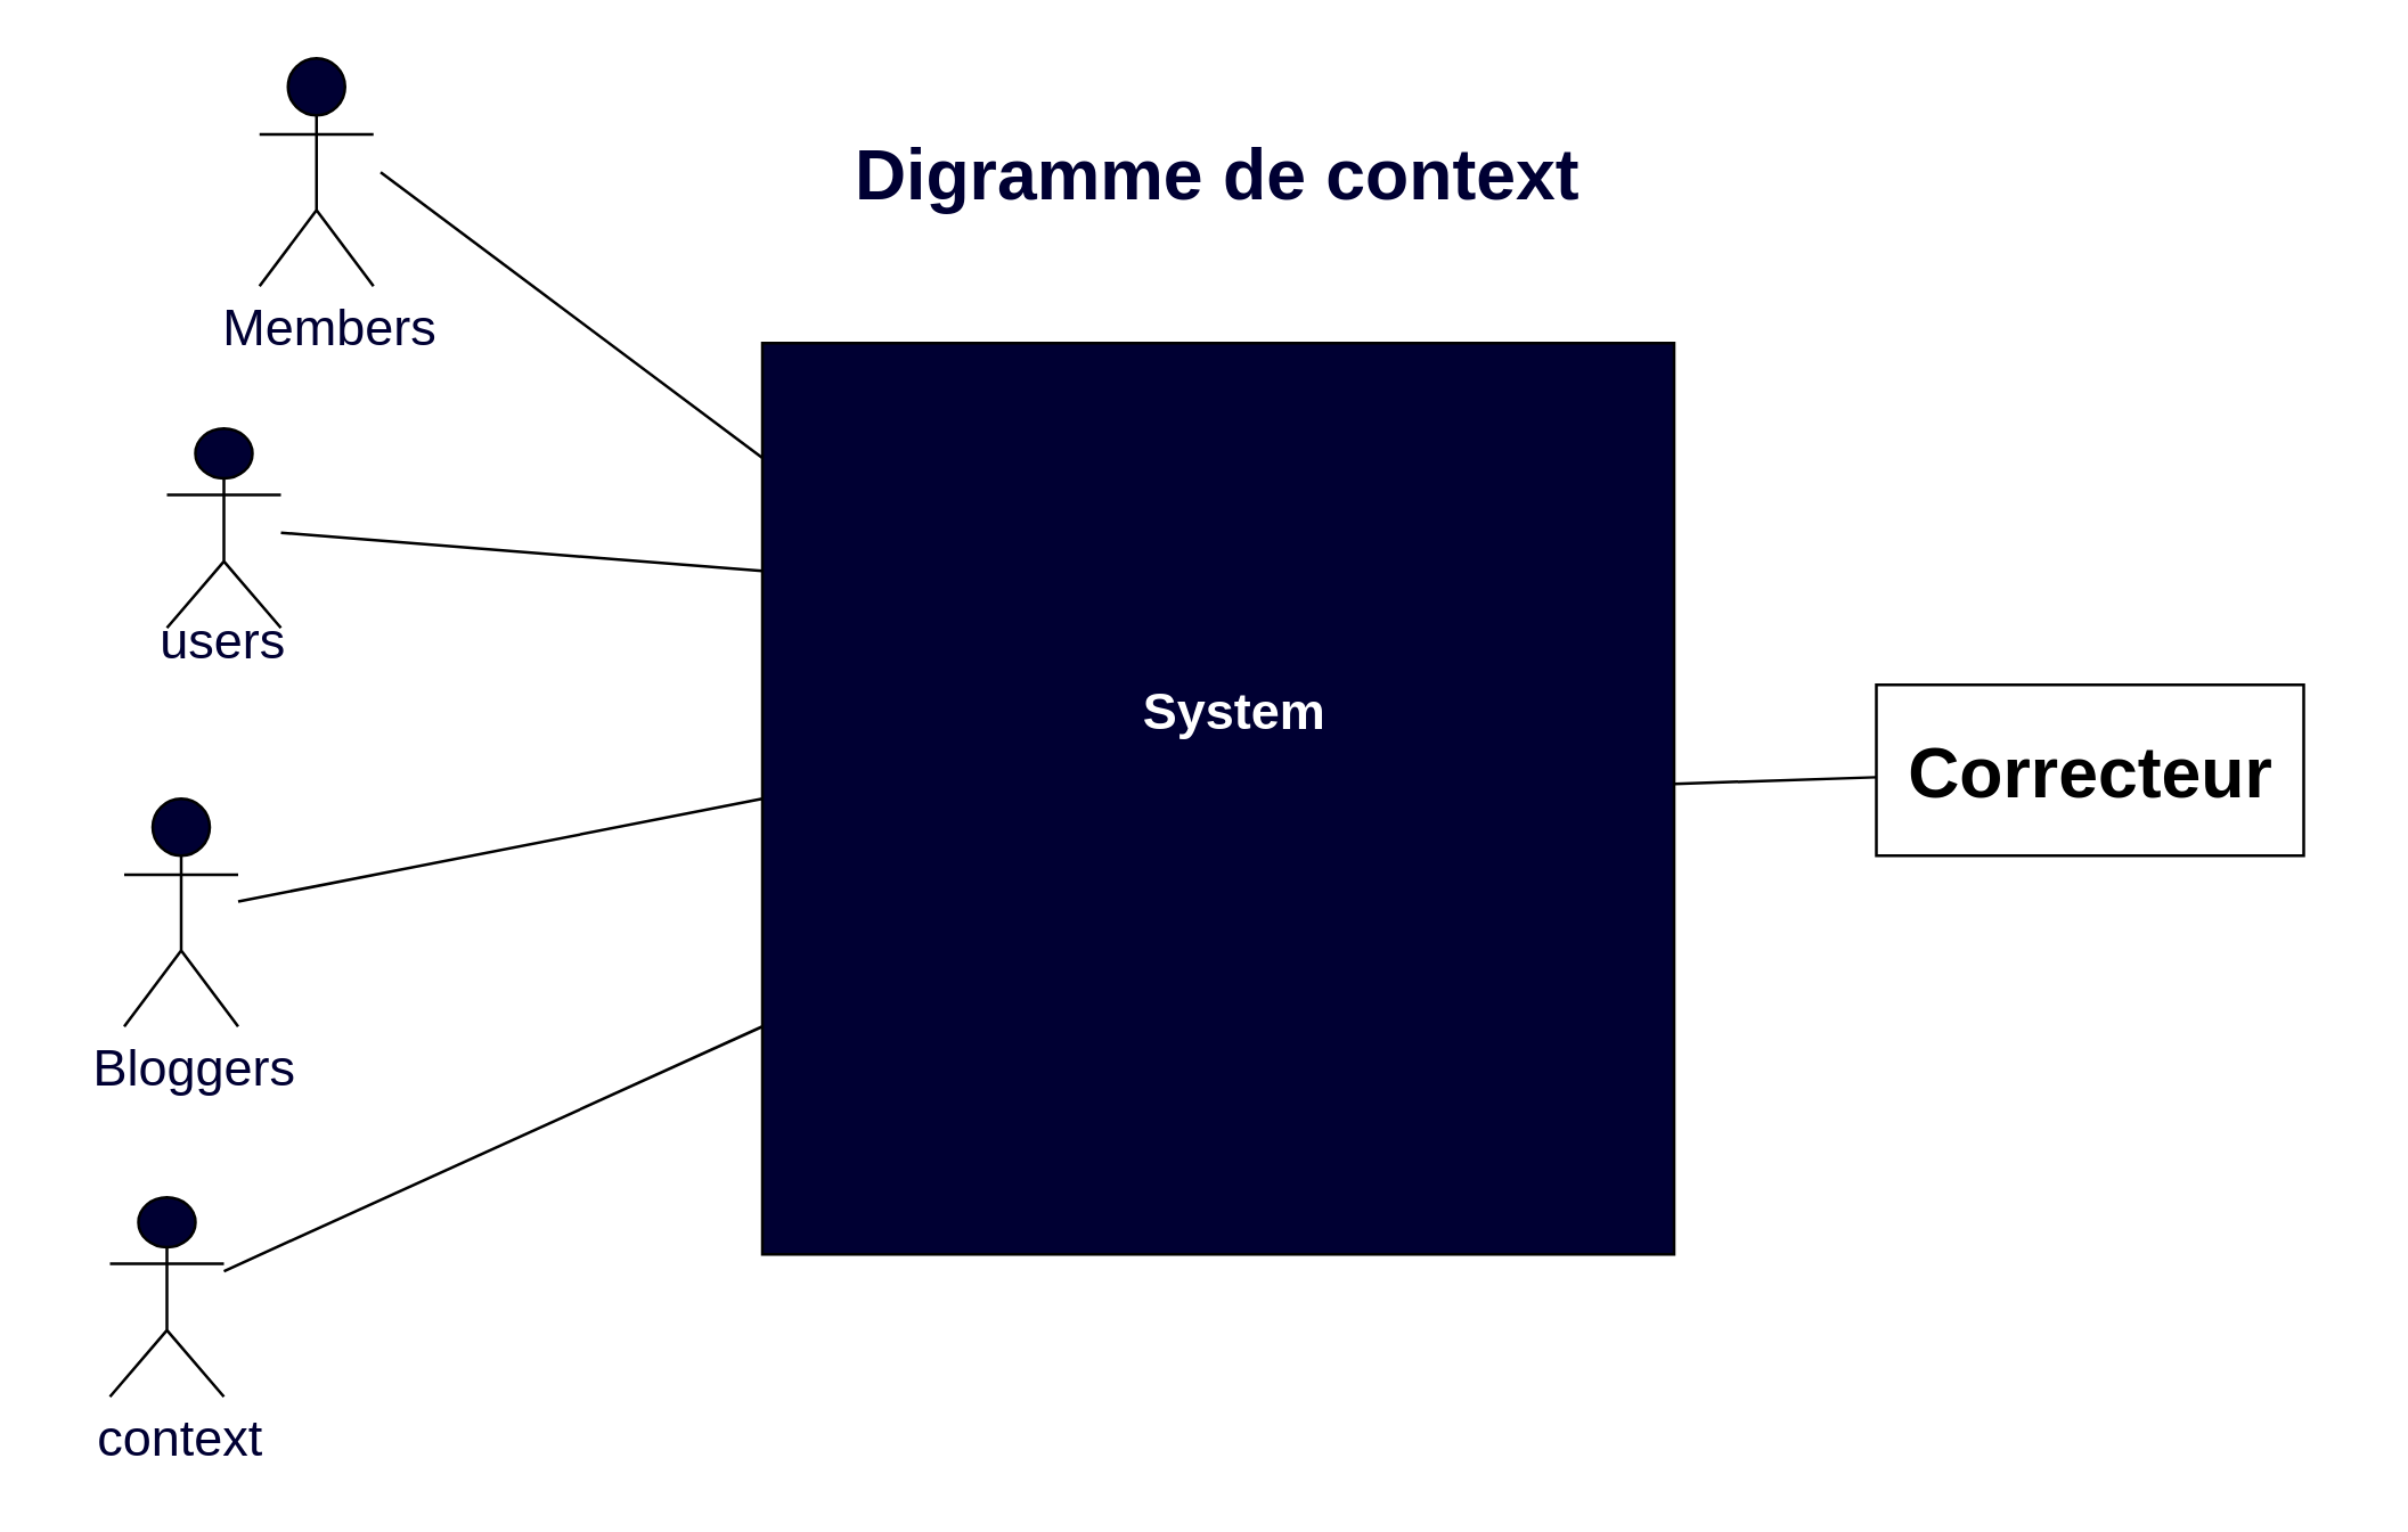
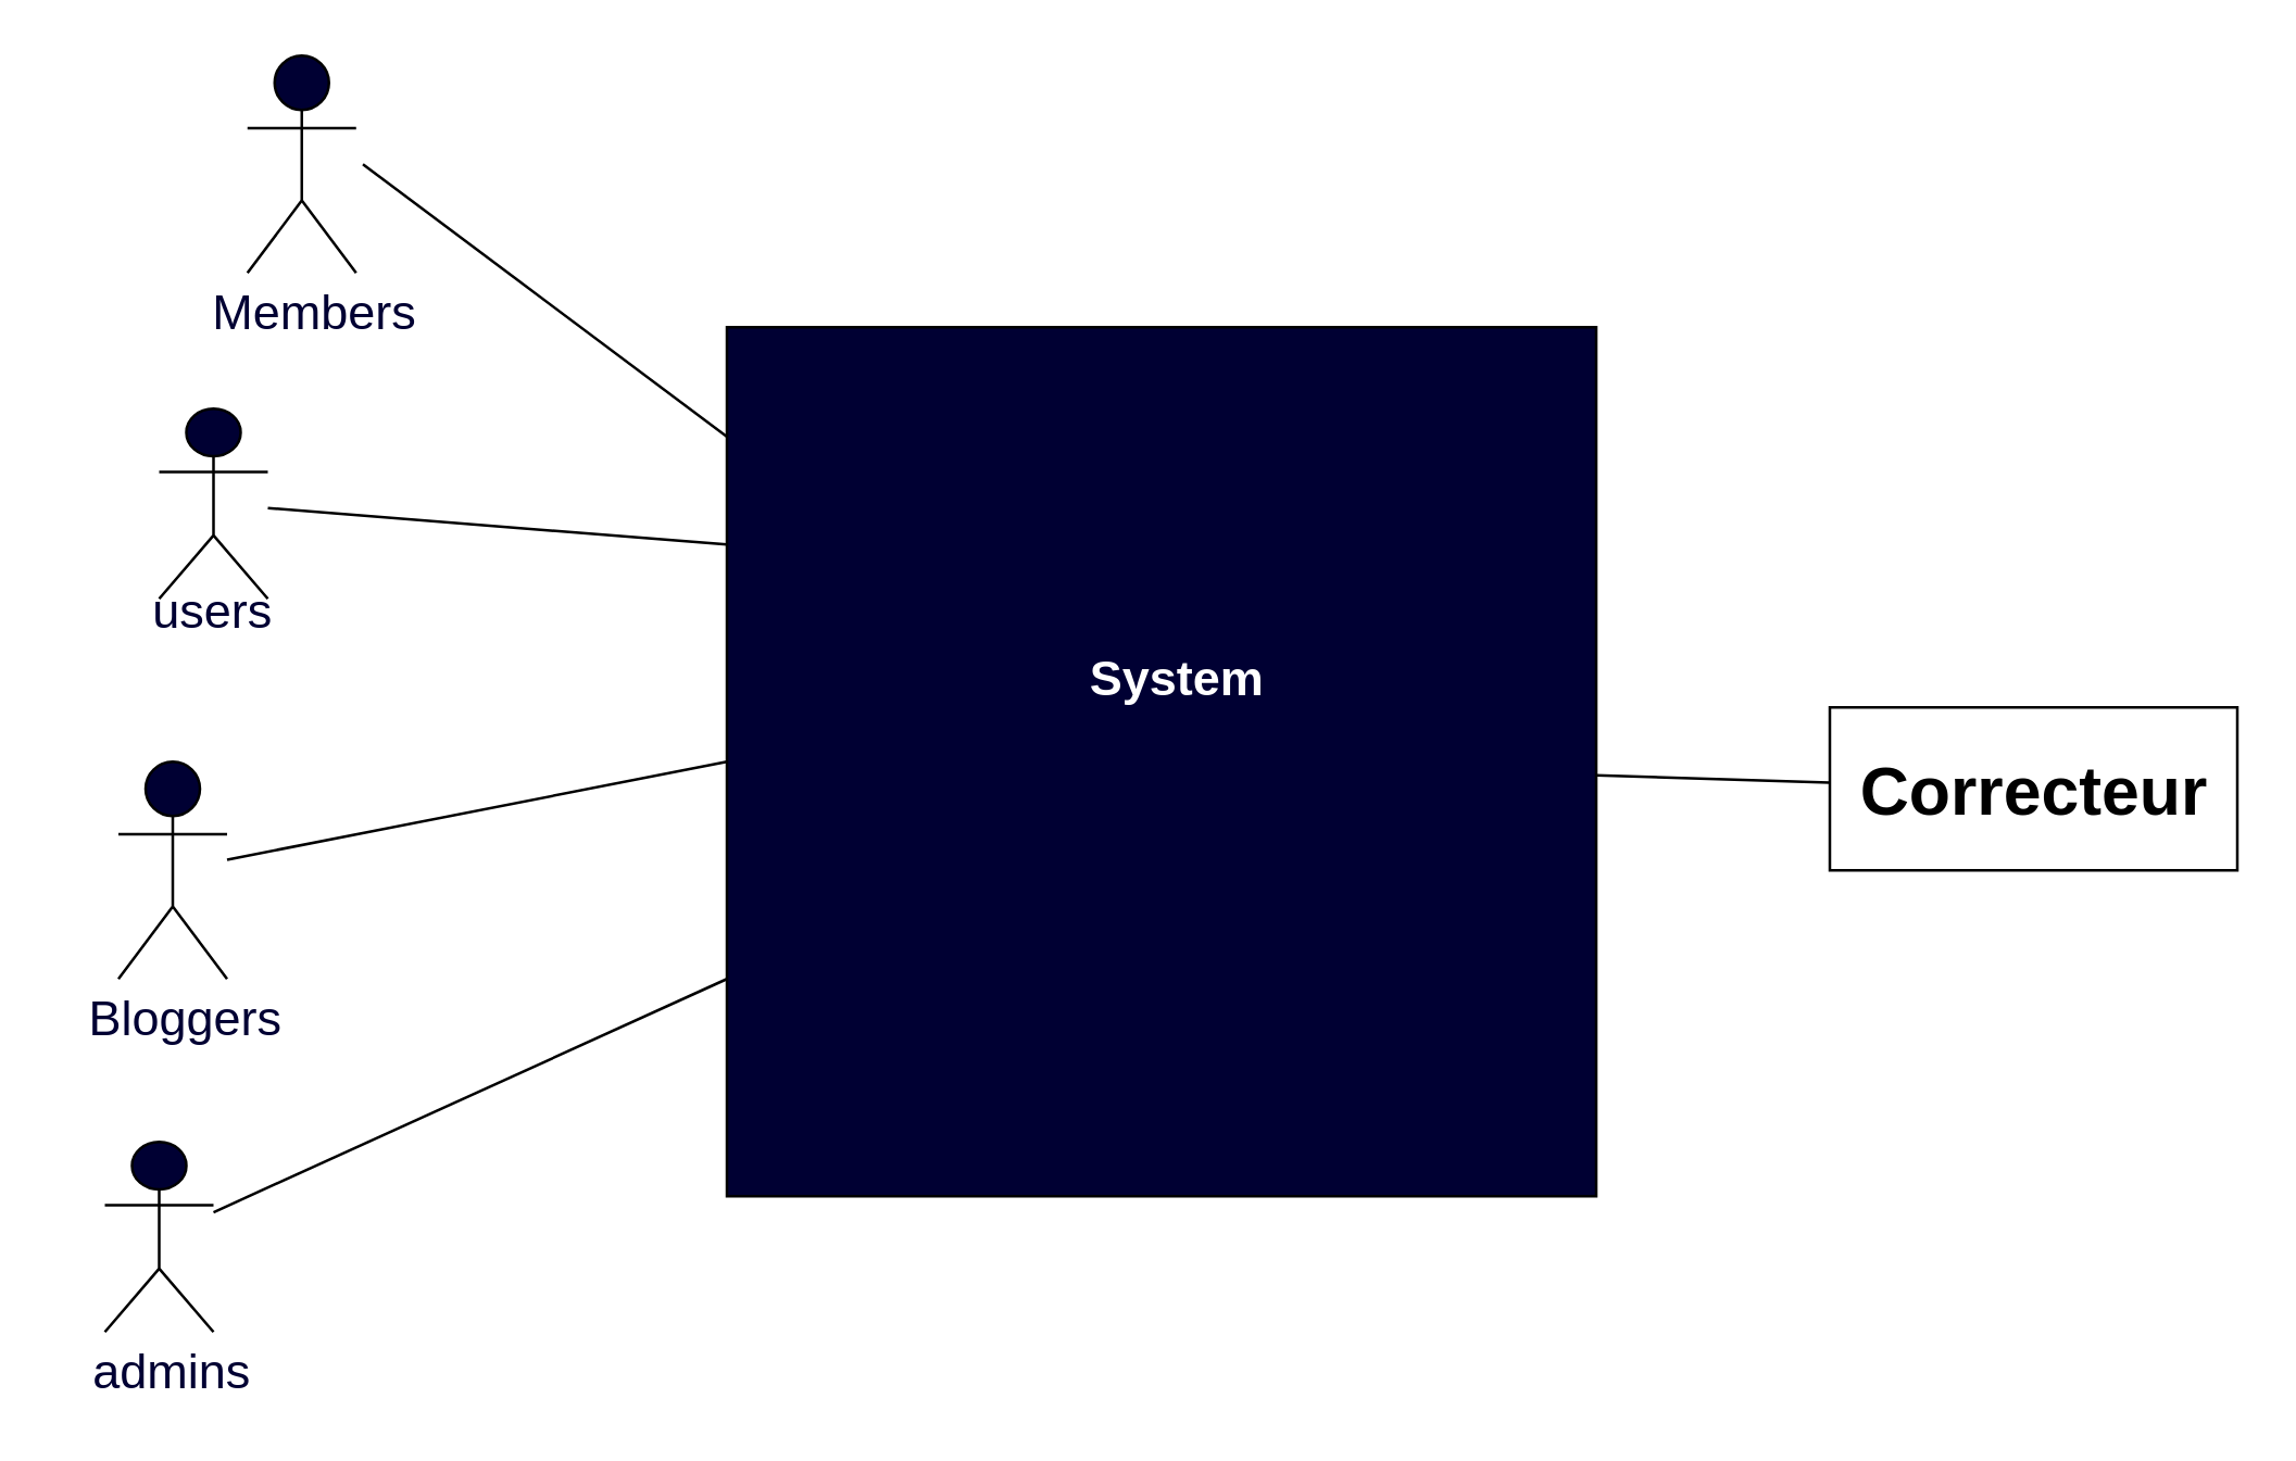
- <mxCell id="10" value="Digramme de context" style="text;html=1;strokeColor=none;fillColor=none;align=center;verticalAlign=middle;whiteSpace=wrap;rounded=0;fontSize=25;fontColor=#000033;fontStyle=1" parent="1" vertex="1"><mxGeometry x="277" y="50" width="300" height="20" as="geometry" /></mxCell>
- <mxCell id="12" value="&lt;b&gt;Correcteur&lt;/b&gt;" style="html=1;fontSize=25;" parent="1" vertex="1"><mxGeometry x="658" y="240" width="150" height="60" as="geometry" /></mxCell>
+ <mxCell id="12" value="&lt;b&gt;Correcteur&lt;/b&gt;" style="html=1;fontSize=25;" parent="1" vertex="1"><mxGeometry x="673" y="260" width="150" height="60" as="geometry" /></mxCell>
- <mxCell id="9" value="context" style="text;align=center;fontStyle=0;verticalAlign=middle;spacingLeft=3;spacingRight=3;strokeColor=none;rotatable=0;points=[[0,0.5],[1,0.5]];portConstraint=eastwest;fontSize=18;fontColor=#000033;" parent="1" vertex="1"><mxGeometry x="20.5" y="490" width="85" height="26" as="geometry" /></mxCell>
+ <mxCell id="9" value="admins" style="text;align=center;fontStyle=0;verticalAlign=middle;spacingLeft=3;spacingRight=3;strokeColor=none;rotatable=0;points=[[0,0.5],[1,0.5]];portConstraint=eastwest;fontSize=18;fontColor=#000033;" parent="1" vertex="1"><mxGeometry x="20.5" y="490" width="85" height="26" as="geometry" /></mxCell>
